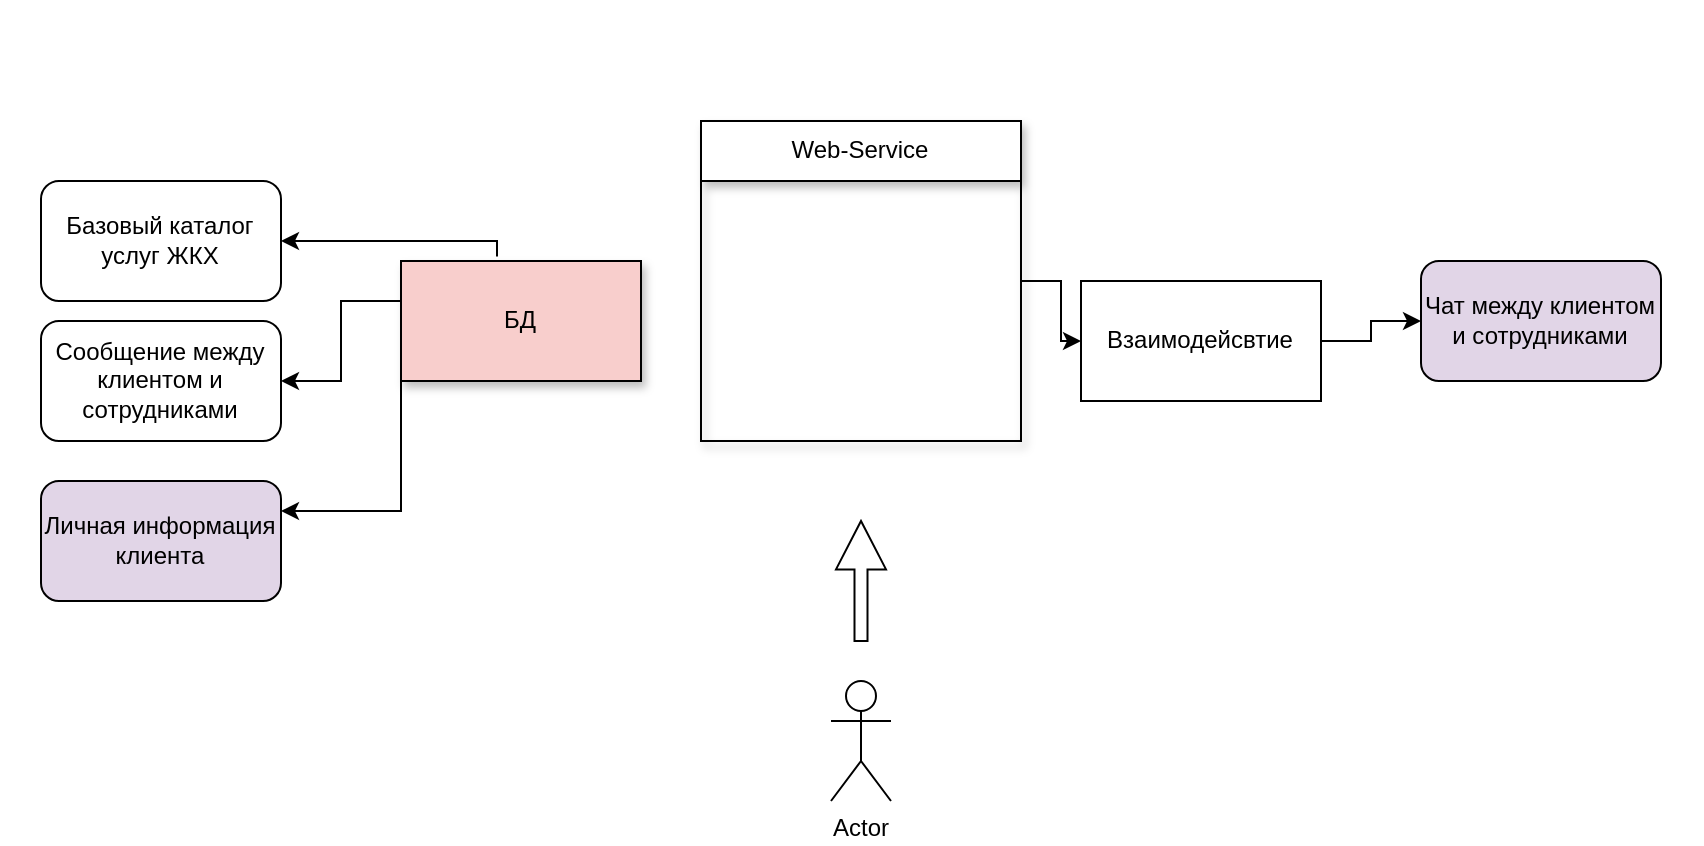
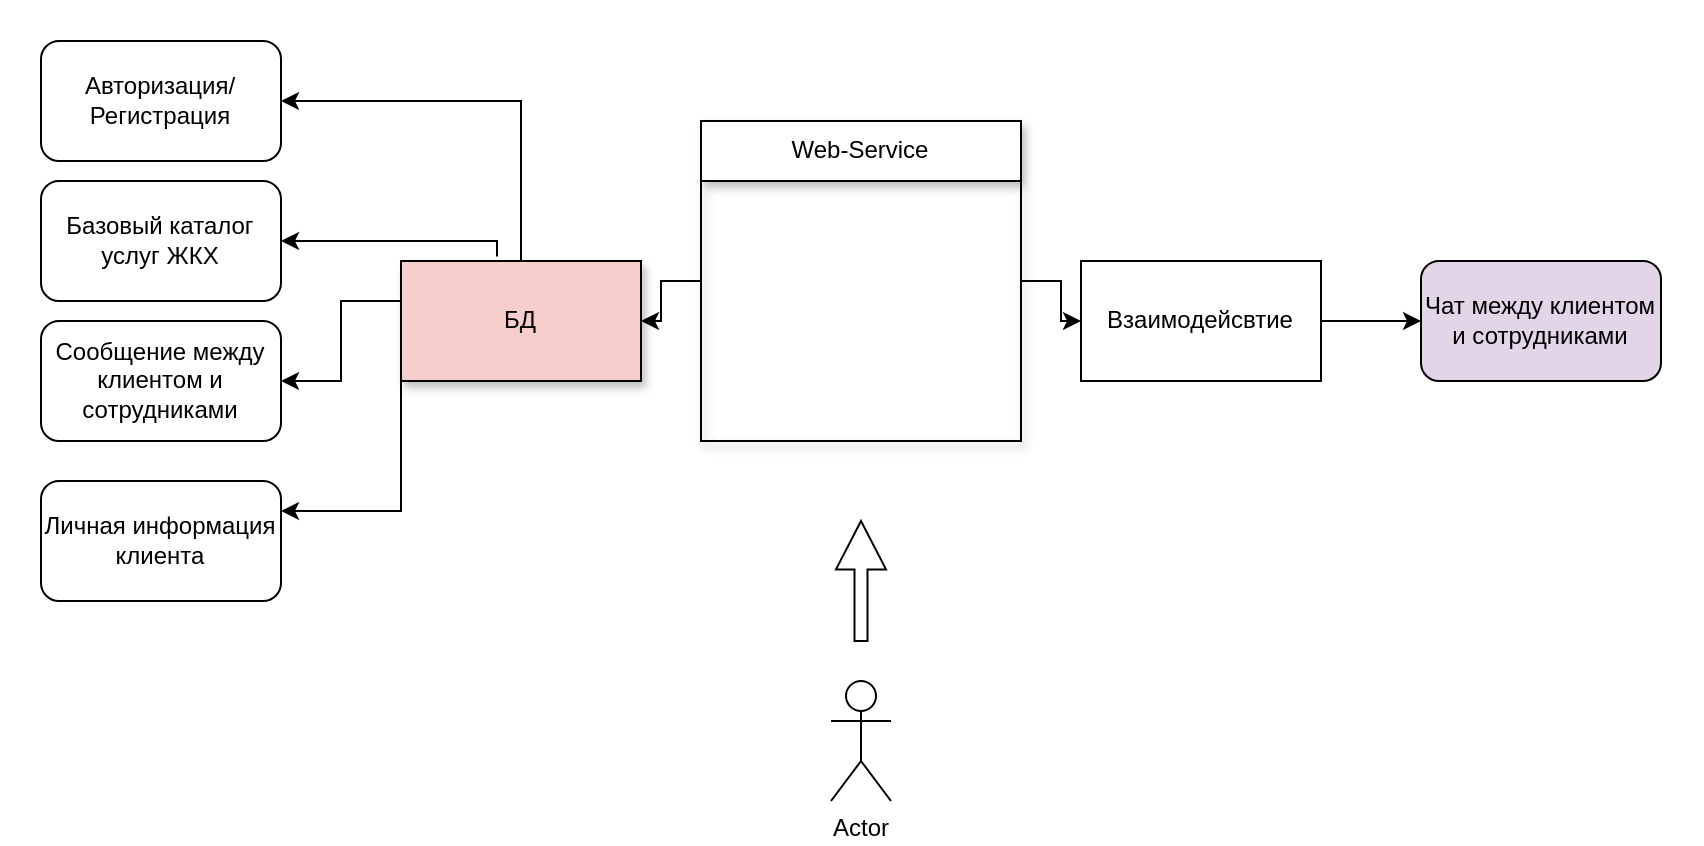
+ <mxCell id="12" value="Авторизация/Регистрация" style="rounded=1;whiteSpace=wrap;html=1;" vertex="1" parent="1"><mxGeometry x="20" y="20" width="120" height="60" as="geometry" /></mxCell>
+ <mxCell id="7" style="edgeStyle=orthogonalEdgeStyle;rounded=0;orthogonalLoop=1;jettySize=auto;html=1;exitX=0.5;exitY=0;exitDx=0;exitDy=0;entryX=1;entryY=0.5;entryDx=0;entryDy=0;" edge="1" parent="1" source="11" target="12"><mxGeometry relative="1" as="geometry" /></mxCell>
+ <mxCell id="2" value="" style="edgeStyle=orthogonalEdgeStyle;rounded=0;orthogonalLoop=1;jettySize=auto;html=1;" edge="1" parent="1" source="4" target="11"><mxGeometry relative="1" as="geometry" /></mxCell>
- <mxCell id="17" value="Взаимодейсвтие" style="rounded=0;whiteSpace=wrap;html=1;" vertex="1" parent="1"><mxGeometry x="540" y="140" width="120" height="60" as="geometry" /></mxCell>
+ <mxCell id="17" value="Взаимодейсвтие" style="rounded=0;whiteSpace=wrap;html=1;" vertex="1" parent="1"><mxGeometry x="540" y="130" width="120" height="60" as="geometry" /></mxCell>
- <mxCell id="15" value="Личная информация клиента" style="rounded=1;whiteSpace=wrap;html=1;fillColor=#e1d5e7;" vertex="1" parent="1"><mxGeometry x="20" y="240" width="120" height="60" as="geometry" /></mxCell>
+ <mxCell id="15" value="Личная информация клиента" style="rounded=1;whiteSpace=wrap;html=1;" vertex="1" parent="1"><mxGeometry x="20" y="240" width="120" height="60" as="geometry" /></mxCell>
